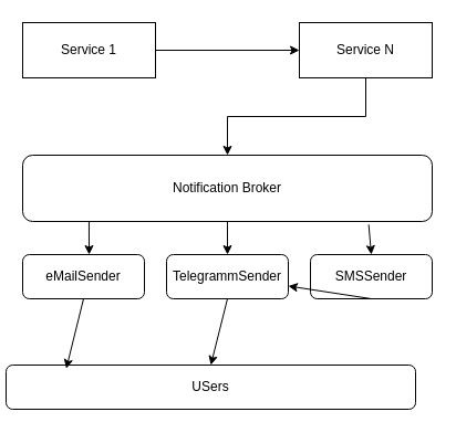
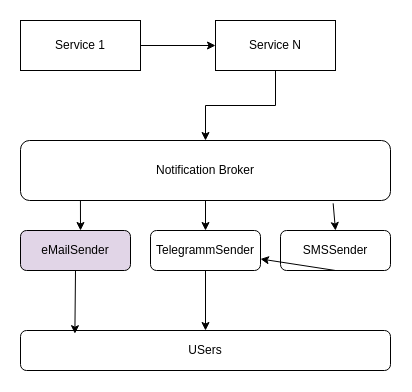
- <mxCell id="7" value="Service N" style="rounded=0;whiteSpace=wrap;html=1;" parent="1" vertex="1"><mxGeometry x="270" y="20" width="120" height="50" as="geometry" /></mxCell>
+ <mxCell id="7" value="Service N" style="rounded=0;whiteSpace=wrap;html=1;" parent="1" vertex="1"><mxGeometry x="215" y="20" width="120" height="50" as="geometry" /></mxCell>
- <mxCell id="8" value="eMailSender" style="rounded=1;whiteSpace=wrap;html=1;" parent="1" vertex="1"><mxGeometry x="20" y="230" width="110" height="40" as="geometry" /></mxCell>
+ <mxCell id="8" value="eMailSender" style="rounded=1;whiteSpace=wrap;html=1;fillColor=#e1d5e7;" parent="1" vertex="1"><mxGeometry x="20" y="230" width="110" height="40" as="geometry" /></mxCell>
- <mxCell id="13" value="USers" style="rounded=1;whiteSpace=wrap;html=1;" parent="1" vertex="1"><mxGeometry x="5" y="330" width="370" height="40" as="geometry" /></mxCell>
+ <mxCell id="13" value="USers" style="rounded=1;whiteSpace=wrap;html=1;" parent="1" vertex="1"><mxGeometry x="20" y="330" width="370" height="40" as="geometry" /></mxCell>
